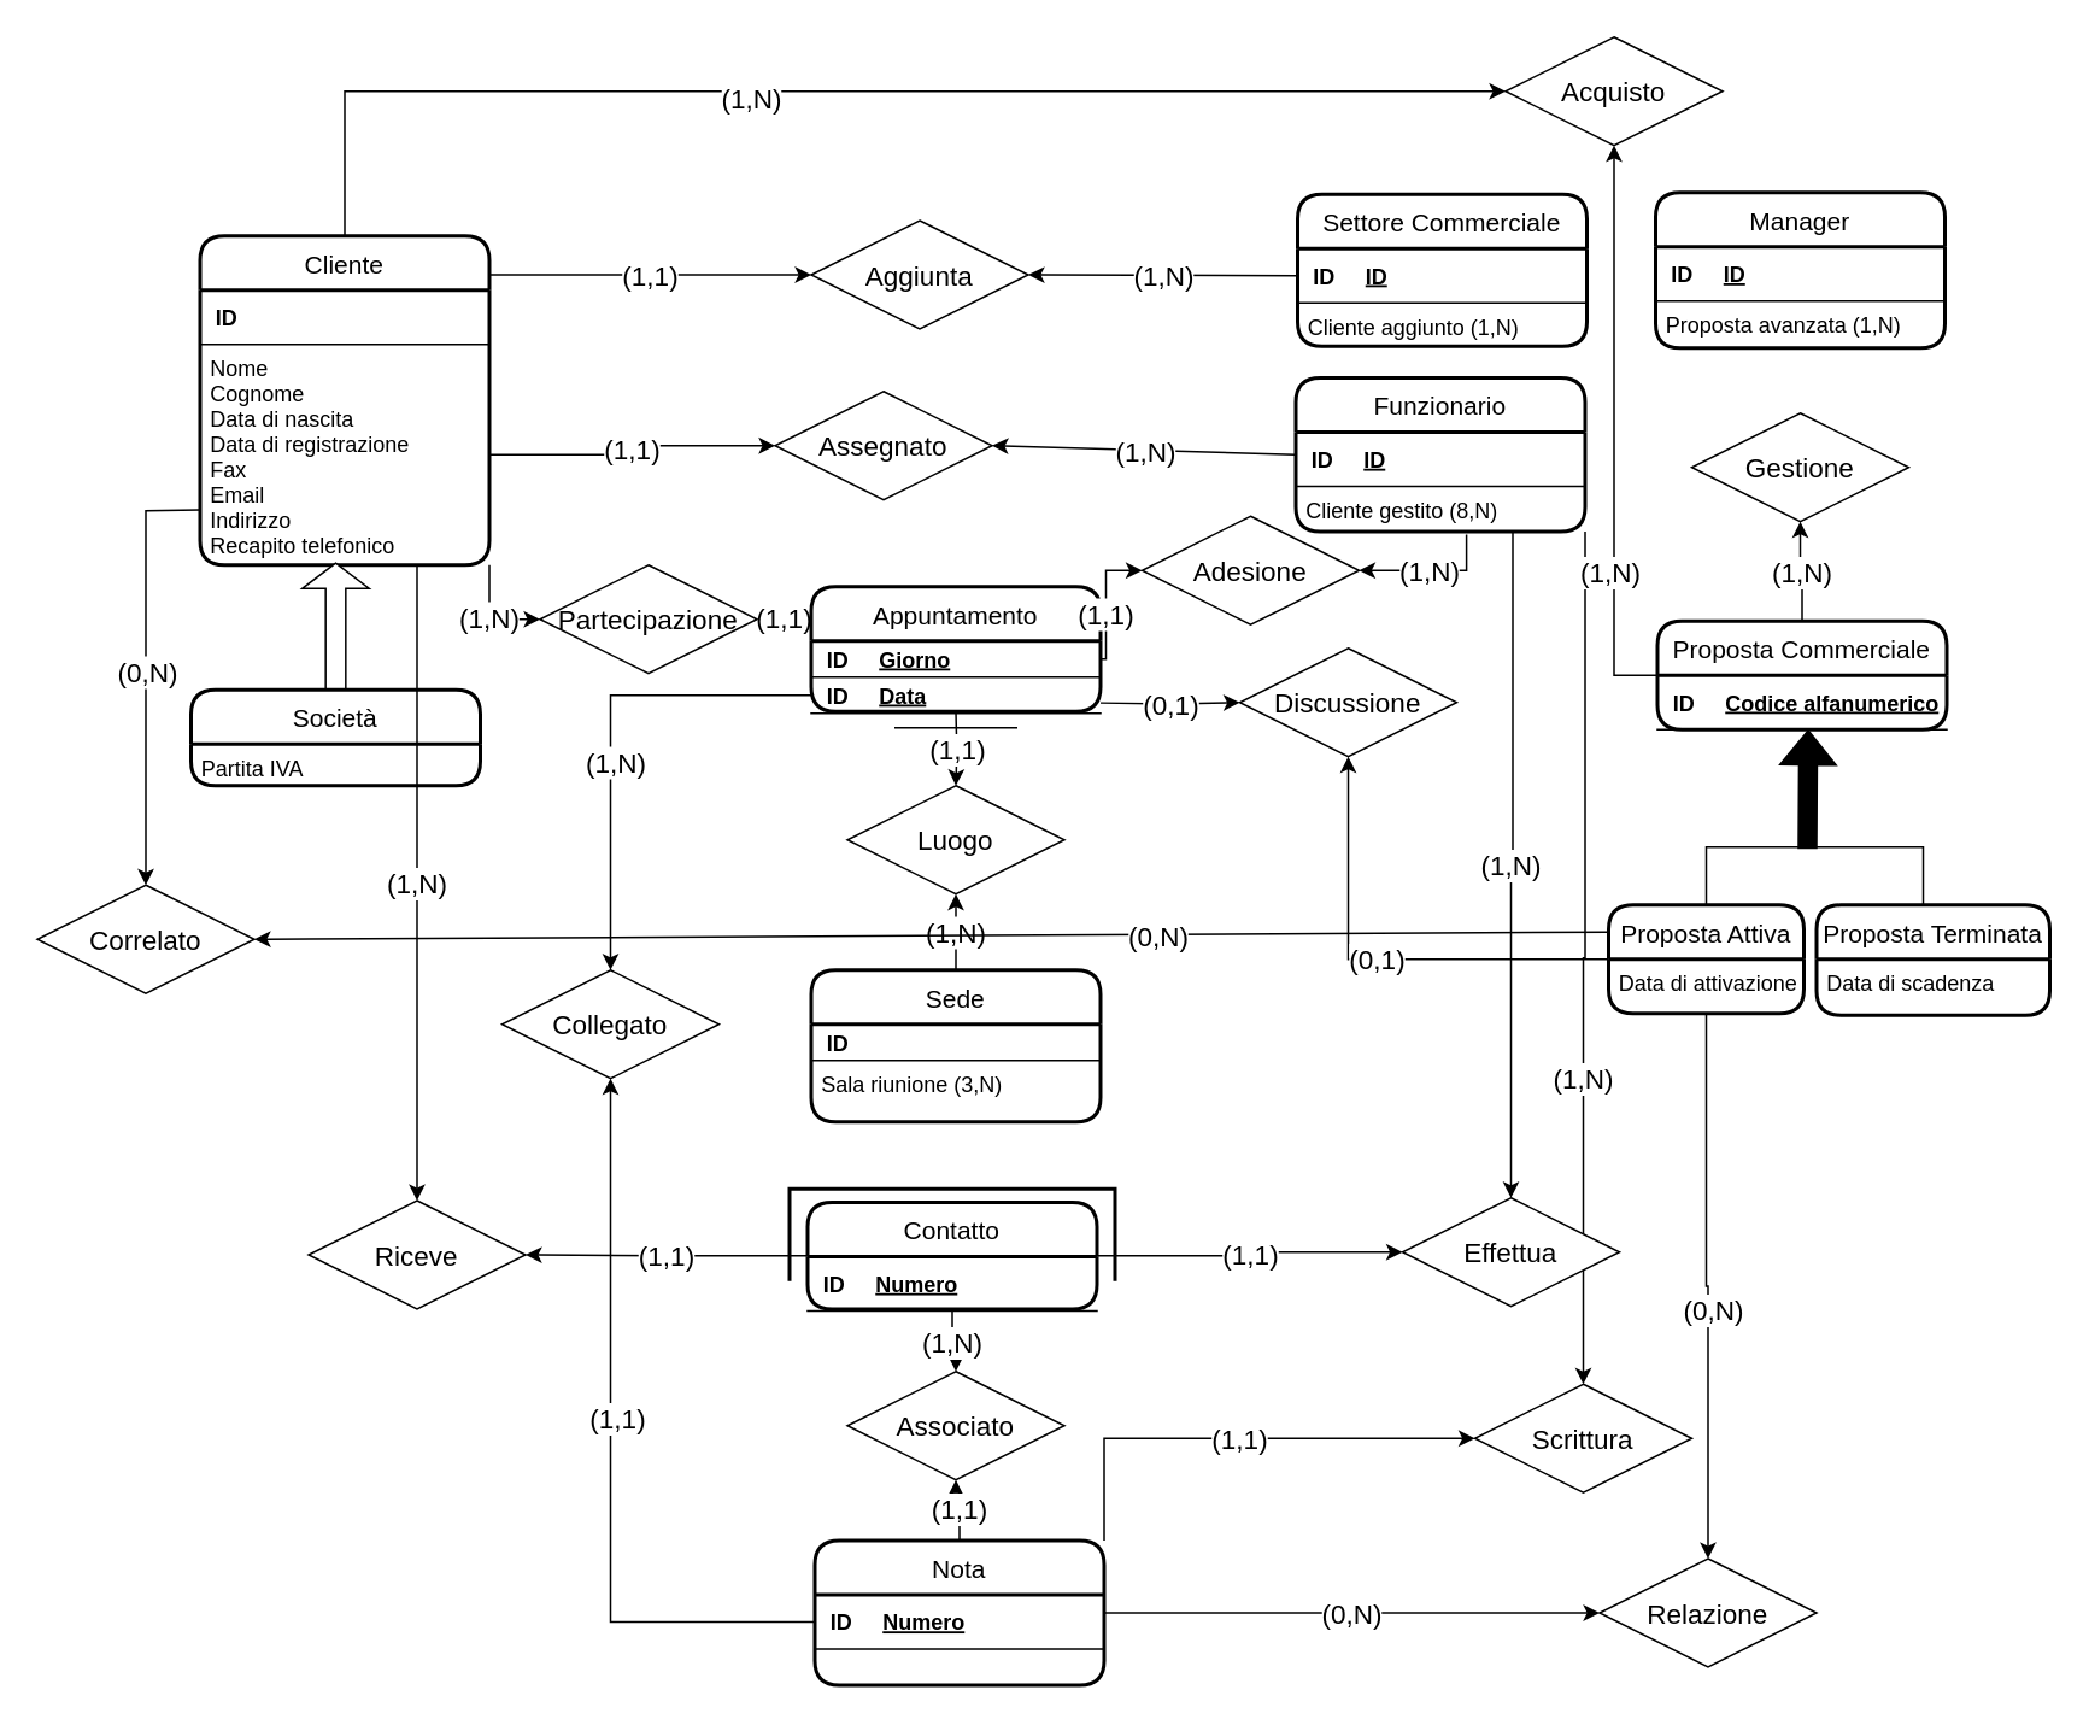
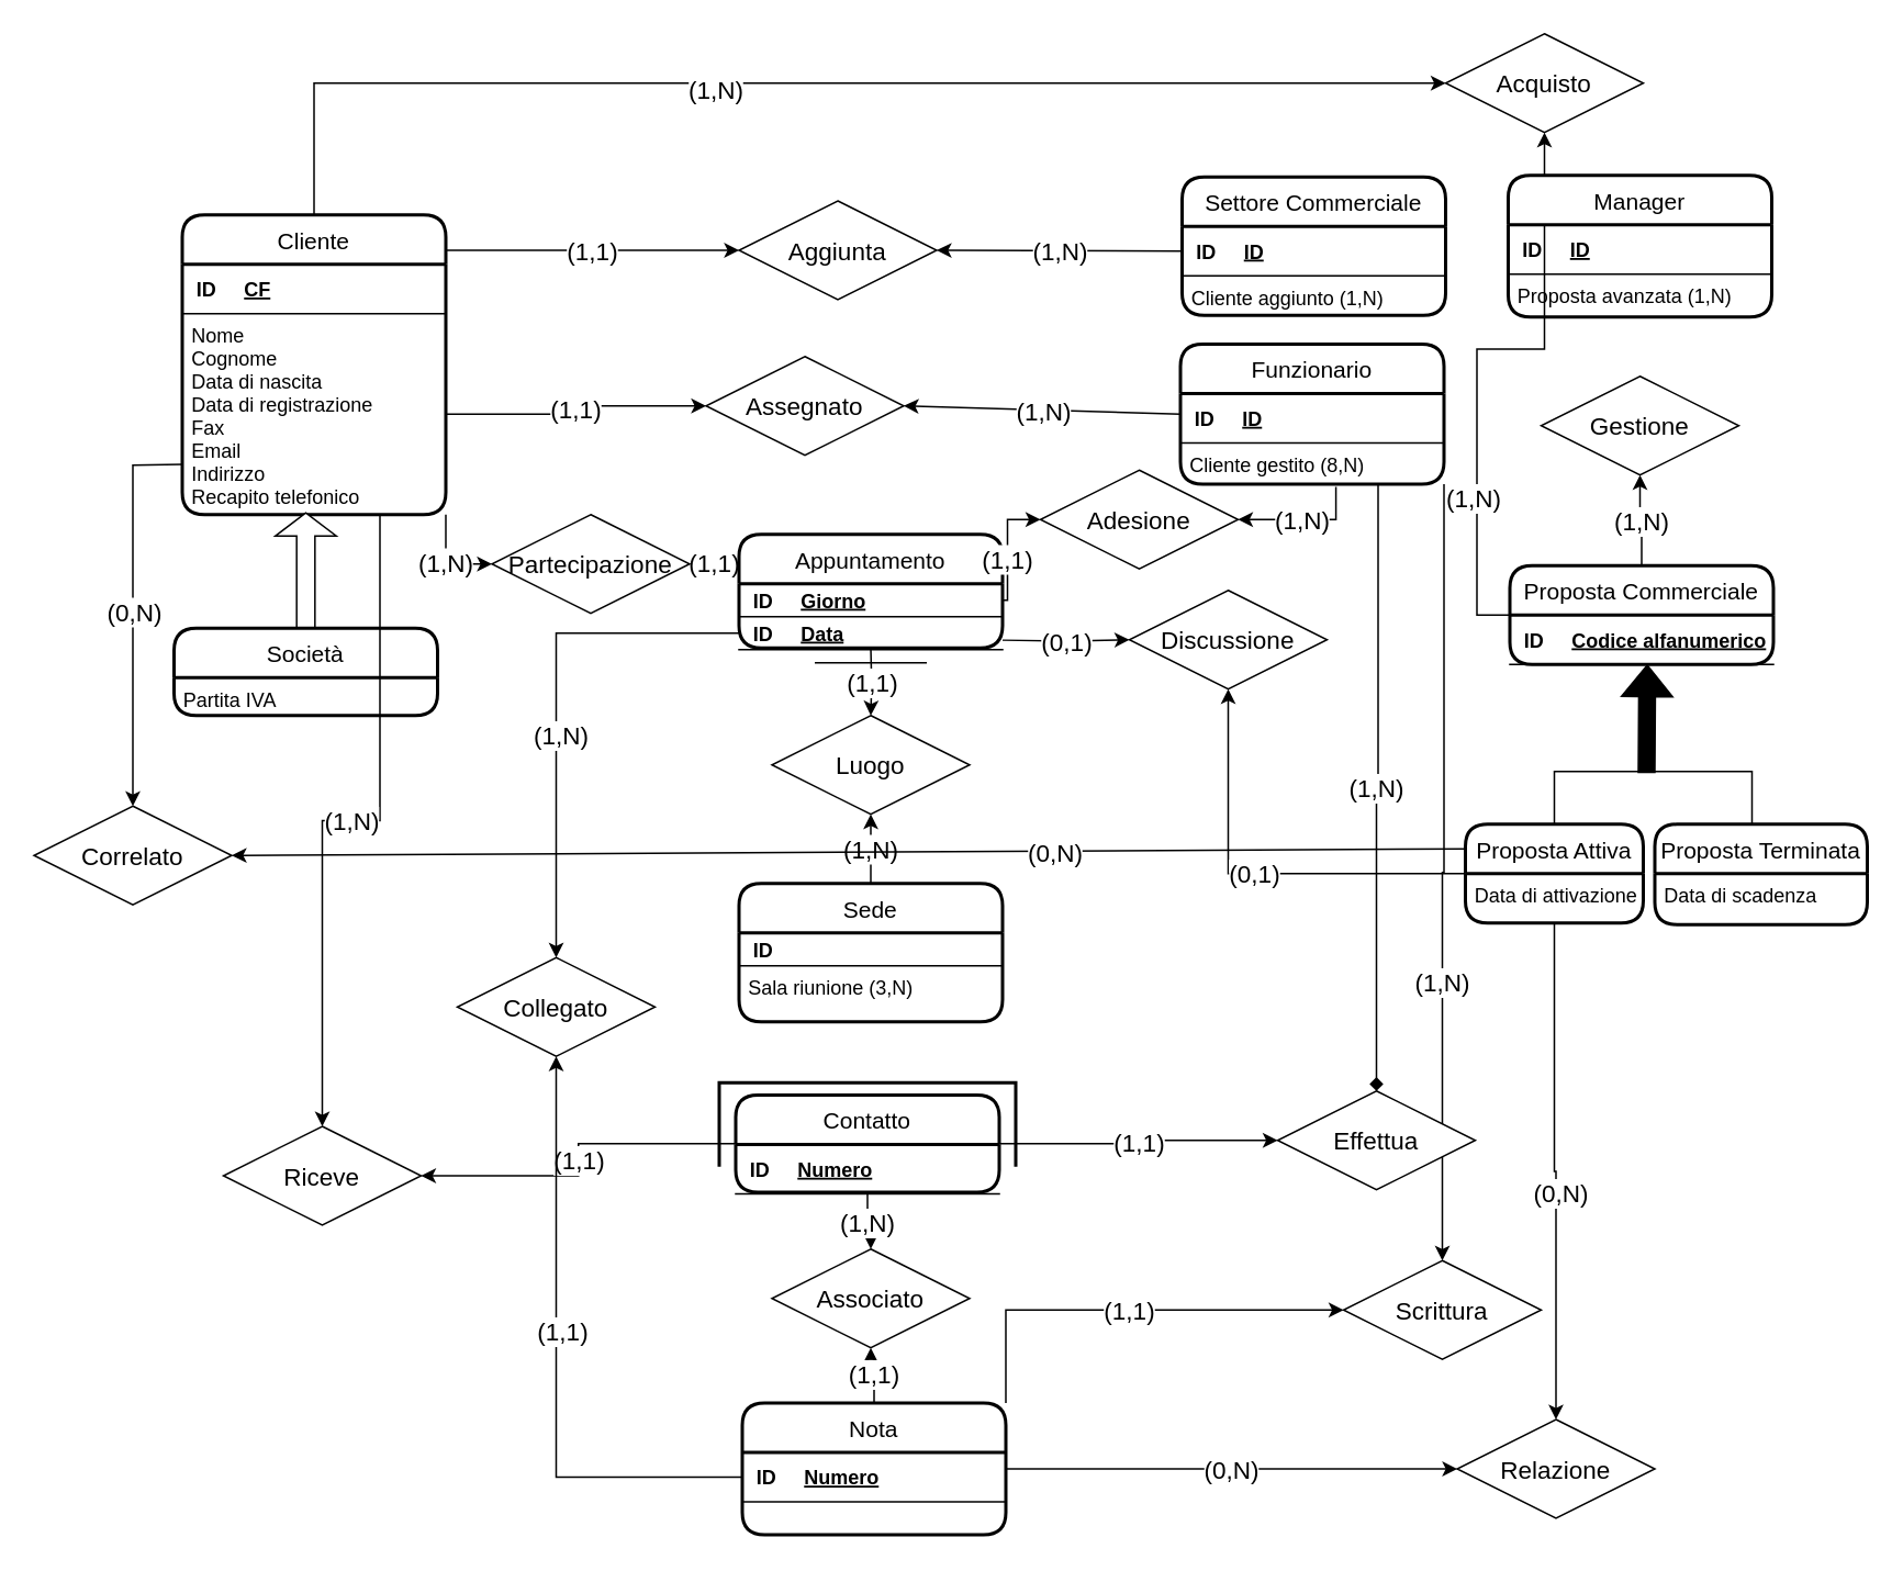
- <mxCell id="107" value="&lt;font style=&quot;font-size: 15px&quot;&gt;Acquisto&lt;/font&gt;" style="shape=rhombus;perimeter=rhombusPerimeter;whiteSpace=wrap;html=1;align=center;" parent="1" vertex="1"><mxGeometry x="832" y="20" width="120" height="60" as="geometry" /></mxCell>
+ <mxCell id="107" value="&lt;font style=&quot;font-size: 15px&quot;&gt;Acquisto&lt;/font&gt;" style="shape=rhombus;perimeter=rhombusPerimeter;whiteSpace=wrap;html=1;align=center;" parent="1" vertex="1"><mxGeometry x="877" y="20" width="120" height="60" as="geometry" /></mxCell>
+ <mxCell id="6" value="CF" style="shape=partialRectangle;connectable=0;fillColor=none;top=0;left=0;bottom=0;right=0;align=left;spacingLeft=6;fontStyle=5;overflow=hidden;labelBackgroundColor=none;labelBorderColor=none;" parent="4" vertex="1"><mxGeometry x="30" width="130" height="30" as="geometry"><mxRectangle width="130" height="30" as="alternateBounds" /></mxGeometry></mxCell>
- <mxCell id="115" value="&lt;font style=&quot;font-size: 15px&quot;&gt;Collegato&lt;/font&gt;" style="shape=rhombus;perimeter=rhombusPerimeter;whiteSpace=wrap;html=1;align=center;" vertex="1" parent="1"><mxGeometry x="277" y="536" width="120" height="60" as="geometry" /></mxCell>
+ <mxCell id="115" value="&lt;font style=&quot;font-size: 15px&quot;&gt;Collegato&lt;/font&gt;" style="shape=rhombus;perimeter=rhombusPerimeter;whiteSpace=wrap;html=1;align=center;" vertex="1" parent="1"><mxGeometry x="277" y="581" width="120" height="60" as="geometry" /></mxCell>
- <mxCell id="12" value="(1,N)" style="edgeStyle=orthogonalEdgeStyle;rounded=0;orthogonalLoop=1;jettySize=auto;html=1;exitX=0.75;exitY=1;exitDx=0;exitDy=0;fontSize=15;" parent="1" source="97" target="65" edge="1"><mxGeometry relative="1" as="geometry"><mxPoint x="821" y="266" as="sourcePoint" /></mxGeometry></mxCell>
+ <mxCell id="12" value="(1,N)" style="edgeStyle=orthogonalEdgeStyle;rounded=0;orthogonalLoop=1;jettySize=auto;html=1;exitX=0.75;exitY=1;exitDx=0;exitDy=0;fontSize=15;endArrow=diamond;" parent="1" source="97" target="65" edge="1"><mxGeometry relative="1" as="geometry"><mxPoint x="821" y="266" as="sourcePoint" /></mxGeometry></mxCell>
- <mxCell id="64" value="Riceve" style="shape=rhombus;perimeter=rhombusPerimeter;whiteSpace=wrap;html=1;align=center;fontSize=15;" parent="1" vertex="1"><mxGeometry x="170" y="663.5" width="120" height="60" as="geometry" /></mxCell>
+ <mxCell id="64" value="Riceve" style="shape=rhombus;perimeter=rhombusPerimeter;whiteSpace=wrap;html=1;align=center;fontSize=15;" parent="1" vertex="1"><mxGeometry x="135" y="683.5" width="120" height="60" as="geometry" /></mxCell>
